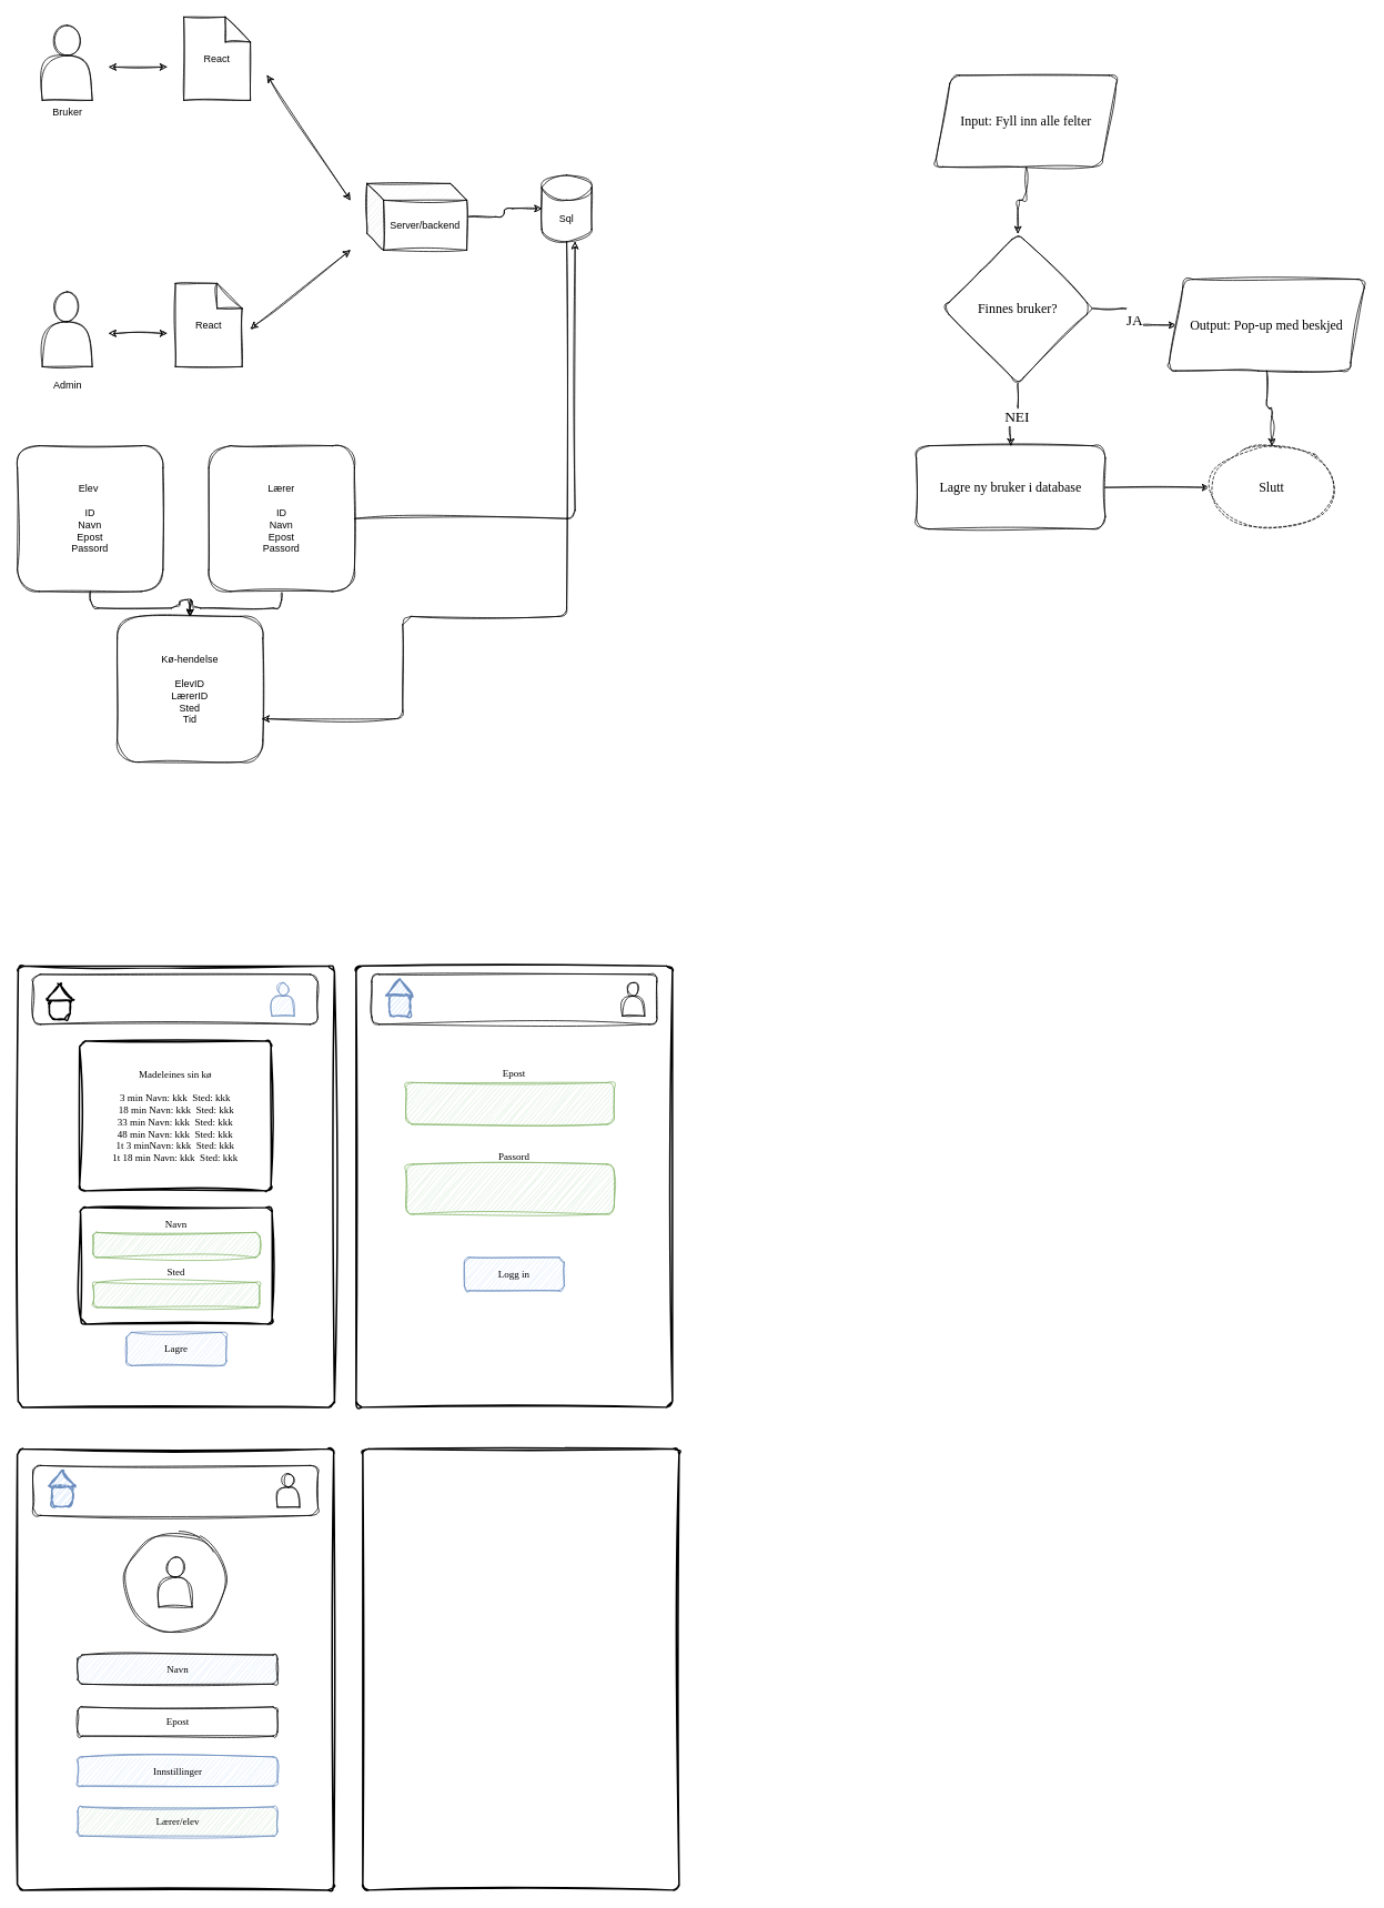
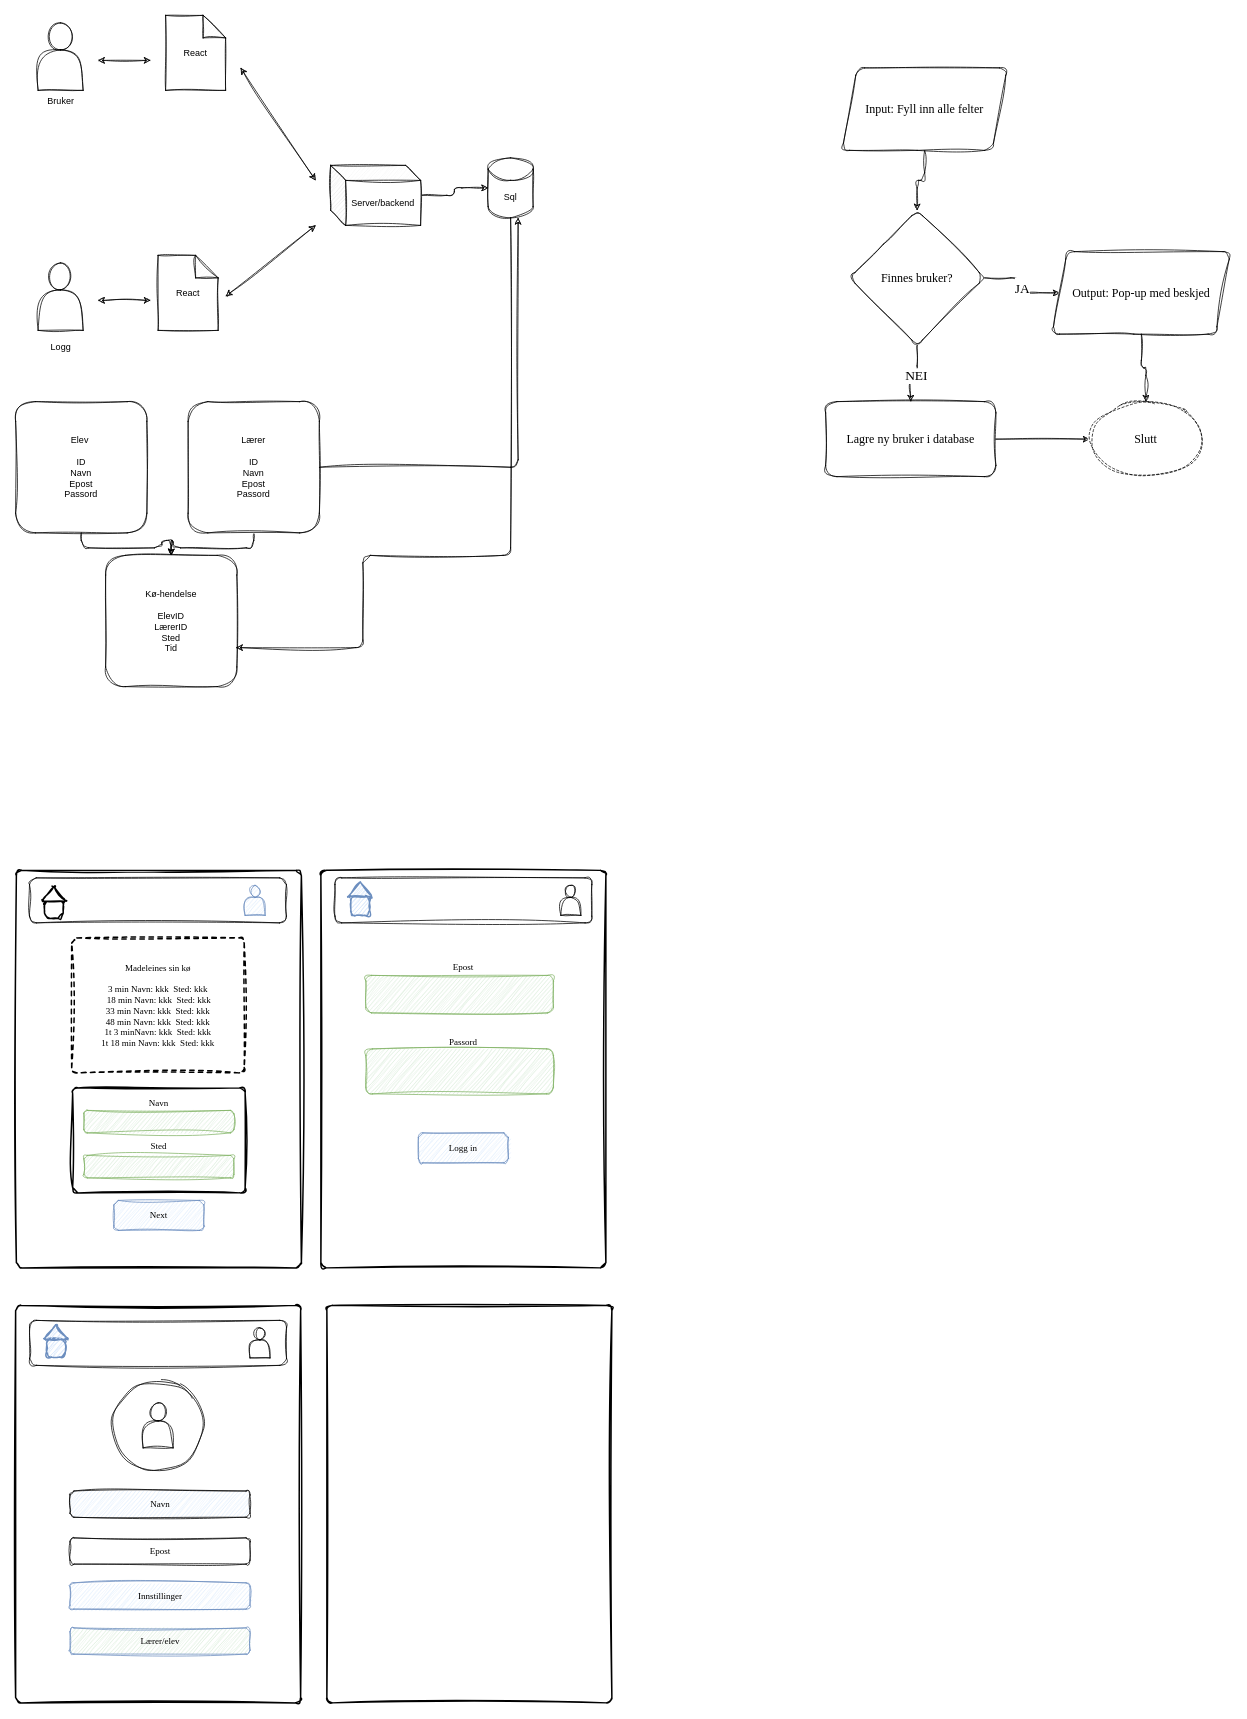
- <mxCell id="13" value="Admin" style="text;html=1;align=center;verticalAlign=middle;resizable=0;points=[];autosize=1;strokeColor=none;fillColor=none;sketch=1;curveFitting=1;jiggle=2;rounded=1;" vertex="1" parent="1"><mxGeometry x="50" y="448" width="60" height="30" as="geometry" /></mxCell>
+ <mxCell id="13" value="Logg" style="text;html=1;align=center;verticalAlign=middle;resizable=0;points=[];autosize=1;strokeColor=none;fillColor=none;sketch=1;curveFitting=1;jiggle=2;rounded=1;" vertex="1" parent="1"><mxGeometry x="50" y="448" width="60" height="30" as="geometry" /></mxCell>
- <mxCell id="27" value="&lt;div&gt;Madeleines sin kø&lt;/div&gt;&lt;div&gt;&lt;br&gt;&lt;/div&gt;3 min Navn: kkk&amp;nbsp; Sted: kkk&lt;div&gt;&amp;nbsp;18 min Navn: kkk&amp;nbsp; Sted: kkk&lt;br&gt;&lt;/div&gt;&lt;div&gt;33 min Navn: kkk&amp;nbsp; Sted: kkk&lt;br&gt;&lt;/div&gt;&lt;div&gt;48 min Navn: kkk&amp;nbsp; Sted: kkk&lt;br&gt;&lt;/div&gt;&lt;div&gt;1t 3 minNavn: kkk&amp;nbsp; Sted: kkk&lt;br&gt;&lt;/div&gt;&lt;div&gt;1t 18 min Navn: kkk&amp;nbsp; Sted: kkk&lt;br&gt;&lt;/div&gt;" style="rounded=1;whiteSpace=wrap;html=1;absoluteArcSize=1;arcSize=14;strokeWidth=2;sketch=1;hachureGap=4;jiggle=2;curveFitting=1;fontFamily=Architects Daughter;fontSource=https%3A%2F%2Ffonts.googleapis.com%2Fcss%3Ffamily%3DArchitects%2BDaughter;" vertex="1" parent="1"><mxGeometry x="94.75" y="1250" width="230" height="180" as="geometry" /></mxCell>
+ <mxCell id="27" value="&lt;div&gt;Madeleines sin kø&lt;/div&gt;&lt;div&gt;&lt;br&gt;&lt;/div&gt;3 min Navn: kkk&amp;nbsp; Sted: kkk&lt;div&gt;&amp;nbsp;18 min Navn: kkk&amp;nbsp; Sted: kkk&lt;br&gt;&lt;/div&gt;&lt;div&gt;33 min Navn: kkk&amp;nbsp; Sted: kkk&lt;br&gt;&lt;/div&gt;&lt;div&gt;48 min Navn: kkk&amp;nbsp; Sted: kkk&lt;br&gt;&lt;/div&gt;&lt;div&gt;1t 3 minNavn: kkk&amp;nbsp; Sted: kkk&lt;br&gt;&lt;/div&gt;&lt;div&gt;1t 18 min Navn: kkk&amp;nbsp; Sted: kkk&lt;br&gt;&lt;/div&gt;" style="rounded=1;whiteSpace=wrap;html=1;absoluteArcSize=1;arcSize=14;strokeWidth=2;sketch=1;hachureGap=4;jiggle=2;curveFitting=1;fontFamily=Architects Daughter;fontSource=https%3A%2F%2Ffonts.googleapis.com%2Fcss%3Ffamily%3DArchitects%2BDaughter;dashed=1;" vertex="1" parent="1"><mxGeometry x="94.75" y="1250" width="230" height="180" as="geometry" /></mxCell>
- <mxCell id="29" value="Lagre" style="rounded=1;whiteSpace=wrap;html=1;sketch=1;hachureGap=4;jiggle=2;curveFitting=1;fontFamily=Architects Daughter;fontSource=https%3A%2F%2Ffonts.googleapis.com%2Fcss%3Ffamily%3DArchitects%2BDaughter;fillColor=#dae8fc;strokeColor=#6c8ebf;" vertex="1" parent="1"><mxGeometry x="151" y="1600" width="120" height="40" as="geometry" /></mxCell>
+ <mxCell id="29" value="Next" style="rounded=1;whiteSpace=wrap;html=1;sketch=1;hachureGap=4;jiggle=2;curveFitting=1;fontFamily=Architects Daughter;fontSource=https%3A%2F%2Ffonts.googleapis.com%2Fcss%3Ffamily%3DArchitects%2BDaughter;fillColor=#dae8fc;strokeColor=#6c8ebf;" vertex="1" parent="1"><mxGeometry x="151" y="1600" width="120" height="40" as="geometry" /></mxCell>
